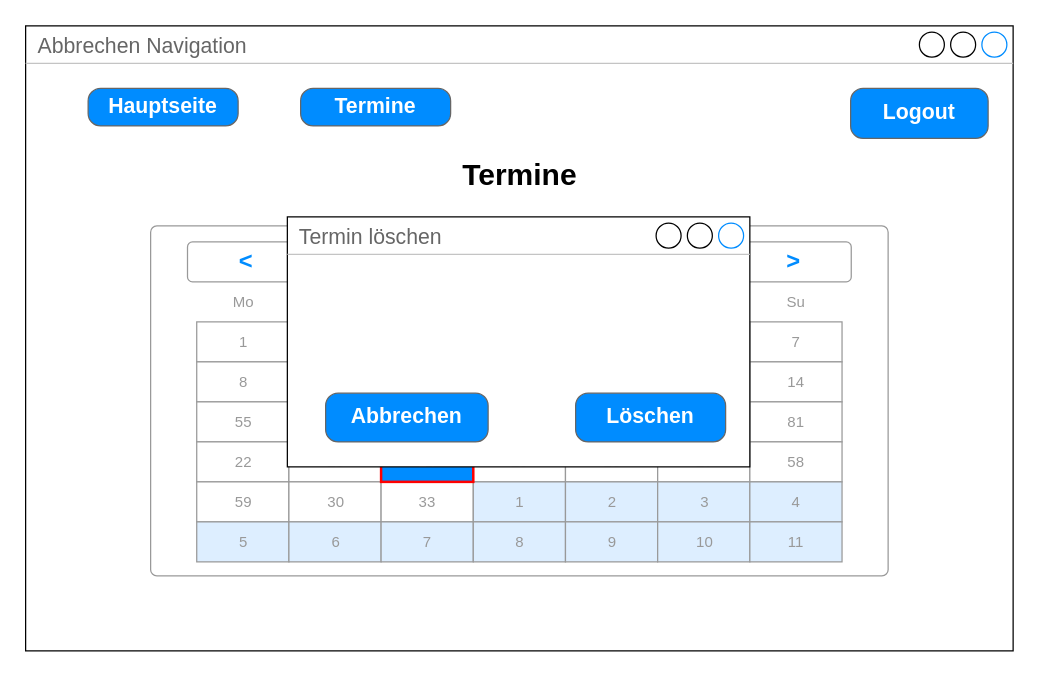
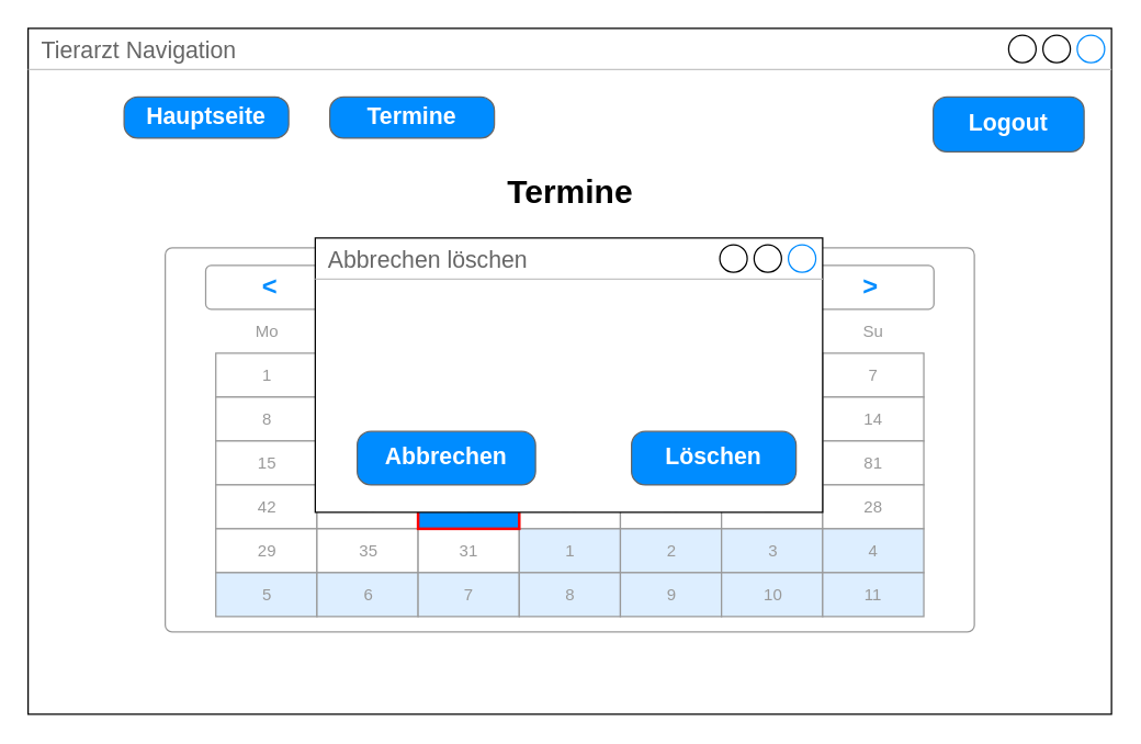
- <mxCell id="2" value="Abbrechen Navigation" style="strokeWidth=1;shadow=0;dashed=0;align=center;html=1;shape=mxgraph.mockup.containers.window;align=left;verticalAlign=top;spacingLeft=8;strokeColor2=#008cff;strokeColor3=#c4c4c4;fontColor=#666666;mainText=;fontSize=17;labelBackgroundColor=none;" vertex="1" parent="1"><mxGeometry x="20" y="20" width="790" height="500" as="geometry" /></mxCell>
+ <mxCell id="2" value="Tierarzt Navigation" style="strokeWidth=1;shadow=0;dashed=0;align=center;html=1;shape=mxgraph.mockup.containers.window;align=left;verticalAlign=top;spacingLeft=8;strokeColor2=#008cff;strokeColor3=#c4c4c4;fontColor=#666666;mainText=;fontSize=17;labelBackgroundColor=none;" vertex="1" parent="1"><mxGeometry x="20" y="20" width="790" height="500" as="geometry" /></mxCell>
- <mxCell id="5" value="Hauptseite" style="strokeWidth=1;shadow=0;dashed=0;align=center;html=1;shape=mxgraph.mockup.buttons.button;strokeColor=#666666;fontColor=#ffffff;mainText=;buttonStyle=round;fontSize=17;fontStyle=1;fillColor=#008cff;whiteSpace=wrap;" vertex="1" parent="1"><mxGeometry x="70" y="70" width="120" height="30" as="geometry" /></mxCell>
+ <mxCell id="5" value="Hauptseite" style="strokeWidth=1;shadow=0;dashed=0;align=center;html=1;shape=mxgraph.mockup.buttons.button;strokeColor=#666666;fontColor=#ffffff;mainText=;buttonStyle=round;fontSize=17;fontStyle=1;fillColor=#008cff;whiteSpace=wrap;" vertex="1" parent="1"><mxGeometry x="90" y="70" width="120" height="30" as="geometry" /></mxCell>
- <mxCell id="60" value="Termin löschen" style="strokeWidth=1;shadow=0;dashed=0;align=center;html=1;shape=mxgraph.mockup.containers.window;align=left;verticalAlign=top;spacingLeft=8;strokeColor2=#008cff;strokeColor3=#c4c4c4;fontColor=#666666;mainText=;fontSize=17;labelBackgroundColor=none;" vertex="1" parent="7"><mxGeometry x="109.38" y="-7.2" width="370" height="200" as="geometry" /></mxCell>
+ <mxCell id="60" value="Abbrechen löschen" style="strokeWidth=1;shadow=0;dashed=0;align=center;html=1;shape=mxgraph.mockup.containers.window;align=left;verticalAlign=top;spacingLeft=8;strokeColor2=#008cff;strokeColor3=#c4c4c4;fontColor=#666666;mainText=;fontSize=17;labelBackgroundColor=none;" vertex="1" parent="7"><mxGeometry x="109.38" y="-7.2" width="370" height="200" as="geometry" /></mxCell>
- <mxCell id="32" value="55" style="strokeWidth=1;shadow=0;dashed=0;align=center;html=1;shape=mxgraph.mockup.forms.rrect;rSize=0;strokeColor=#999999;fontColor=#999999;" vertex="1" parent="7"><mxGeometry x="36.875" y="140.8" width="73.75" height="32" as="geometry" /></mxCell>
+ <mxCell id="32" value="15" style="strokeWidth=1;shadow=0;dashed=0;align=center;html=1;shape=mxgraph.mockup.forms.rrect;rSize=0;strokeColor=#999999;fontColor=#999999;" vertex="1" parent="7"><mxGeometry x="36.875" y="140.8" width="73.75" height="32" as="geometry" /></mxCell>
- <mxCell id="39" value="22" style="strokeWidth=1;shadow=0;dashed=0;align=center;html=1;shape=mxgraph.mockup.forms.rrect;rSize=0;strokeColor=#999999;fontColor=#999999;" vertex="1" parent="7"><mxGeometry x="36.875" y="172.8" width="73.75" height="32" as="geometry" /></mxCell>
+ <mxCell id="39" value="42" style="strokeWidth=1;shadow=0;dashed=0;align=center;html=1;shape=mxgraph.mockup.forms.rrect;rSize=0;strokeColor=#999999;fontColor=#999999;" vertex="1" parent="7"><mxGeometry x="36.875" y="172.8" width="73.75" height="32" as="geometry" /></mxCell>
- <mxCell id="44" value="58" style="strokeWidth=1;shadow=0;dashed=0;align=center;html=1;shape=mxgraph.mockup.forms.rrect;rSize=0;strokeColor=#999999;fontColor=#999999;" vertex="1" parent="7"><mxGeometry x="479.375" y="172.8" width="73.75" height="32" as="geometry" /></mxCell>
+ <mxCell id="44" value="28" style="strokeWidth=1;shadow=0;dashed=0;align=center;html=1;shape=mxgraph.mockup.forms.rrect;rSize=0;strokeColor=#999999;fontColor=#999999;" vertex="1" parent="7"><mxGeometry x="479.375" y="172.8" width="73.75" height="32" as="geometry" /></mxCell>
- <mxCell id="45" value="59" style="strokeWidth=1;shadow=0;dashed=0;align=center;html=1;shape=mxgraph.mockup.forms.rrect;rSize=0;strokeColor=#999999;fontColor=#999999;" vertex="1" parent="7"><mxGeometry x="36.875" y="204.8" width="73.75" height="32" as="geometry" /></mxCell>
+ <mxCell id="45" value="29" style="strokeWidth=1;shadow=0;dashed=0;align=center;html=1;shape=mxgraph.mockup.forms.rrect;rSize=0;strokeColor=#999999;fontColor=#999999;" vertex="1" parent="7"><mxGeometry x="36.875" y="204.8" width="73.75" height="32" as="geometry" /></mxCell>
- <mxCell id="46" value="30" style="strokeWidth=1;shadow=0;dashed=0;align=center;html=1;shape=mxgraph.mockup.forms.rrect;rSize=0;strokeColor=#999999;fontColor=#999999;" vertex="1" parent="7"><mxGeometry x="110.625" y="204.8" width="73.75" height="32" as="geometry" /></mxCell>
+ <mxCell id="46" value="35" style="strokeWidth=1;shadow=0;dashed=0;align=center;html=1;shape=mxgraph.mockup.forms.rrect;rSize=0;strokeColor=#999999;fontColor=#999999;" vertex="1" parent="7"><mxGeometry x="110.625" y="204.8" width="73.75" height="32" as="geometry" /></mxCell>
- <mxCell id="47" value="33" style="strokeWidth=1;shadow=0;dashed=0;align=center;html=1;shape=mxgraph.mockup.forms.rrect;rSize=0;strokeColor=#999999;fontColor=#999999;" vertex="1" parent="7"><mxGeometry x="184.375" y="204.8" width="73.75" height="32" as="geometry" /></mxCell>
+ <mxCell id="47" value="31" style="strokeWidth=1;shadow=0;dashed=0;align=center;html=1;shape=mxgraph.mockup.forms.rrect;rSize=0;strokeColor=#999999;fontColor=#999999;" vertex="1" parent="7"><mxGeometry x="184.375" y="204.8" width="73.75" height="32" as="geometry" /></mxCell>
